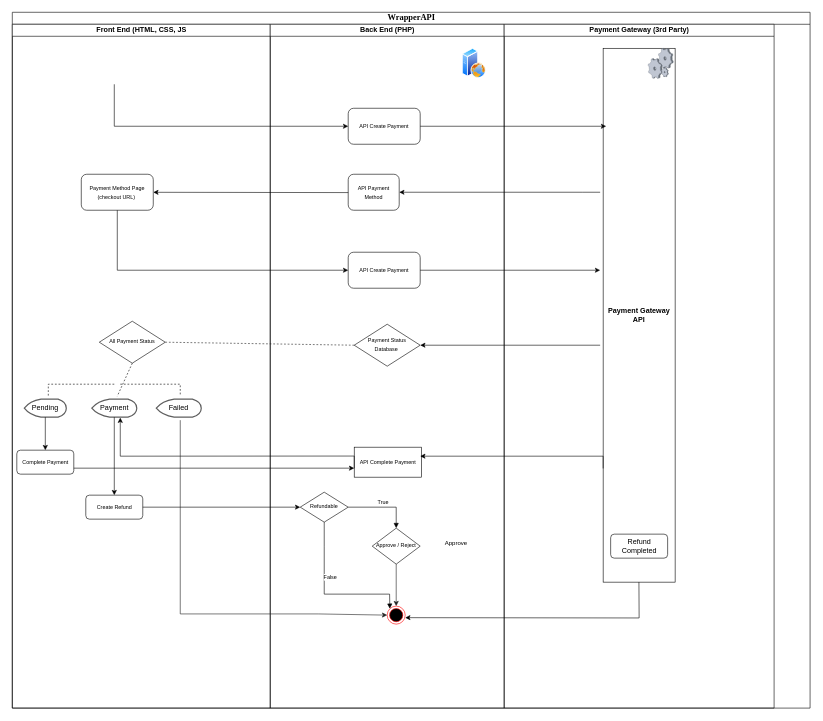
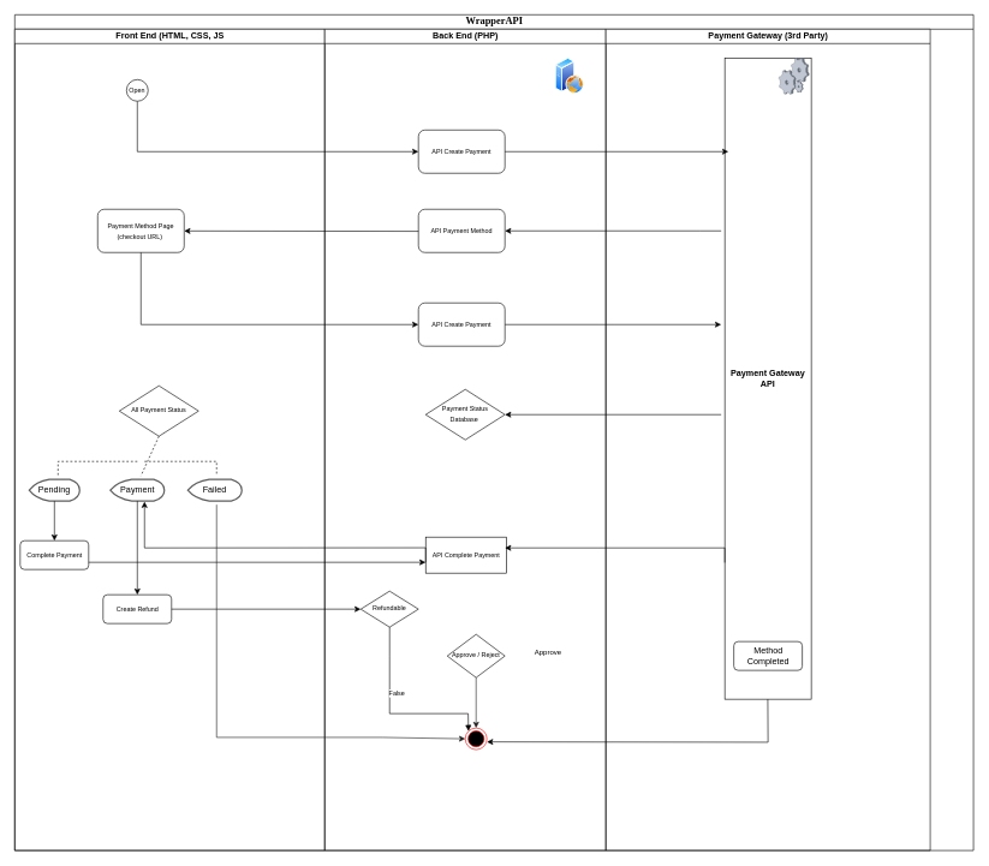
+ <mxCell id="5" value="&lt;font style=&quot;font-size: 9px;&quot;&gt;Open&lt;/font&gt;" style="ellipse;whiteSpace=wrap;html=1;aspect=fixed;" parent="3" vertex="1"><mxGeometry x="155" y="70" width="30" height="30" as="geometry" /></mxCell>
- <mxCell id="25" value="&lt;font style=&quot;font-size: 9px;&quot;&gt;API Payment Method&lt;/font&gt;" style="rounded=1;whiteSpace=wrap;html=1;" parent="16" vertex="1"><mxGeometry x="130" y="250" width="85" height="60" as="geometry" /></mxCell>
+ <mxCell id="25" value="&lt;font style=&quot;font-size: 9px;&quot;&gt;API Payment Method&lt;/font&gt;" style="rounded=1;whiteSpace=wrap;html=1;" parent="16" vertex="1"><mxGeometry x="130" y="250" width="120" height="60" as="geometry" /></mxCell>
- <mxCell id="41" value="" style="endArrow=none;dashed=1;html=1;rounded=0;fontSize=10;strokeColor=#212121;exitX=0;exitY=0.5;exitDx=0;exitDy=0;entryX=1;entryY=0.5;entryDx=0;entryDy=0;" parent="2" source="17" target="10" edge="1"><mxGeometry width="50" height="50" relative="1" as="geometry"><mxPoint x="705" y="574.41" as="sourcePoint" /><mxPoint x="220" y="555" as="targetPoint" /></mxGeometry></mxCell>
- <mxCell id="30" value="True" style="html=1;verticalAlign=bottom;endArrow=block;rounded=0;fontSize=9;exitX=1;exitY=0.5;exitDx=0;exitDy=0;entryX=0.5;entryY=0;entryDx=0;entryDy=0;" edge="1" parent="16" source="29" target="18"><mxGeometry width="80" relative="1" as="geometry"><mxPoint x="140" y="850" as="sourcePoint" /><mxPoint x="220" y="850" as="targetPoint" /><Array as="points"><mxPoint x="210" y="805" /></Array></mxGeometry></mxCell>
- <mxCell id="35" value="Refund Completed" style="rounded=1;whiteSpace=wrap;html=1;" parent="32" vertex="1"><mxGeometry x="177.5" y="850" width="95" height="40" as="geometry" /></mxCell>
+ <mxCell id="35" value="Method Completed" style="rounded=1;whiteSpace=wrap;html=1;" parent="32" vertex="1"><mxGeometry x="177.5" y="850" width="95" height="40" as="geometry" /></mxCell>
